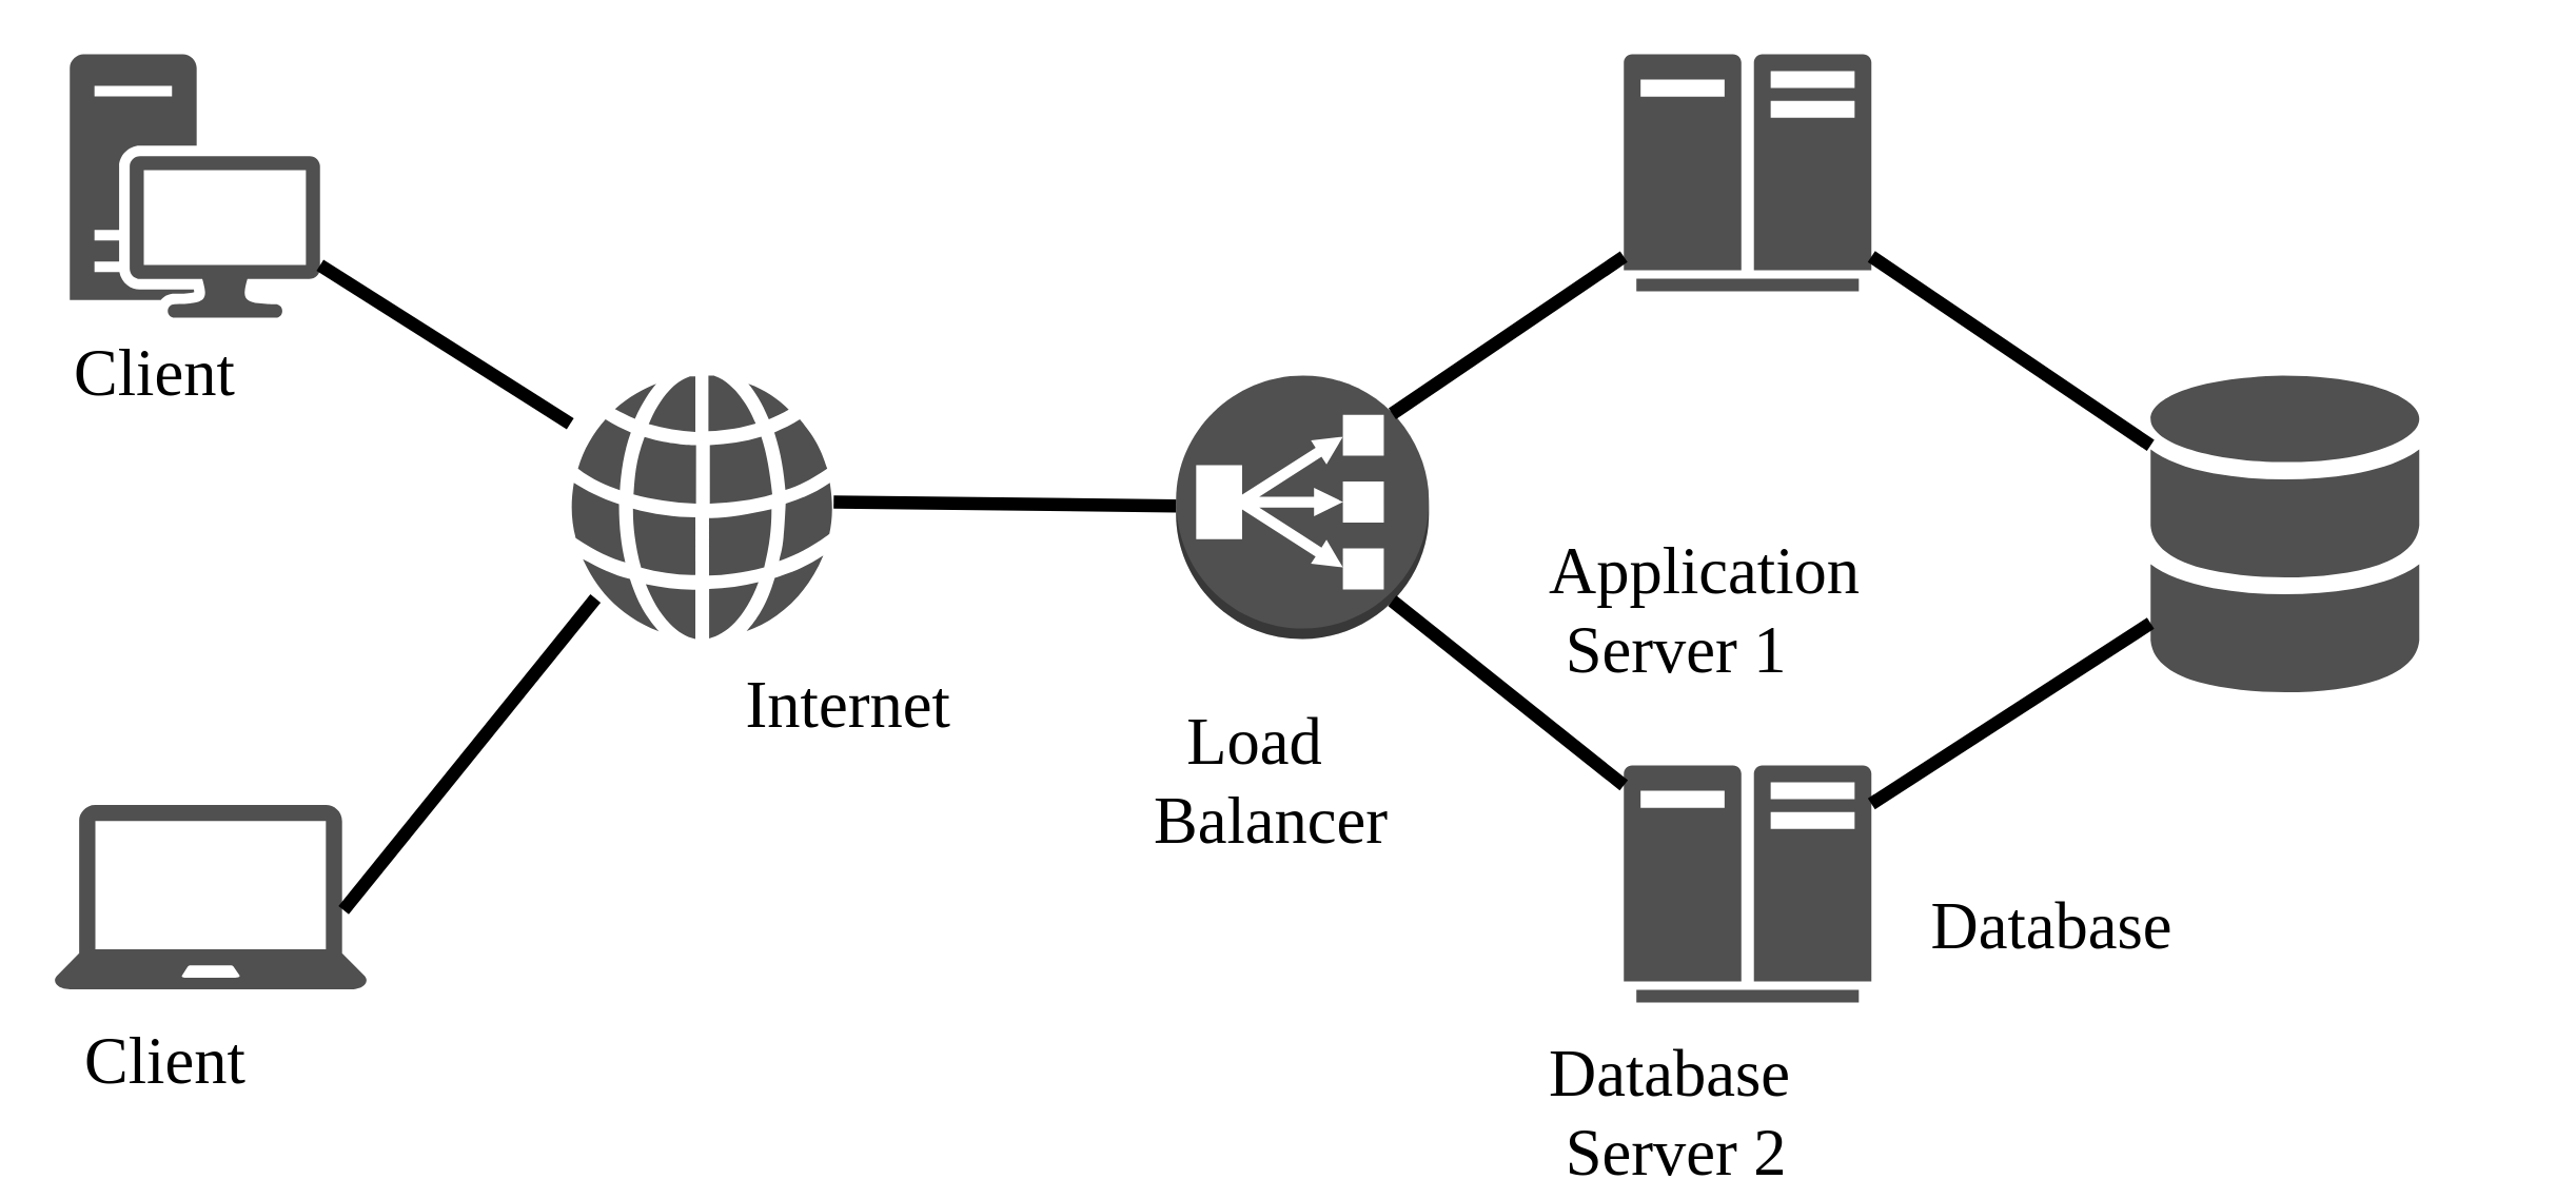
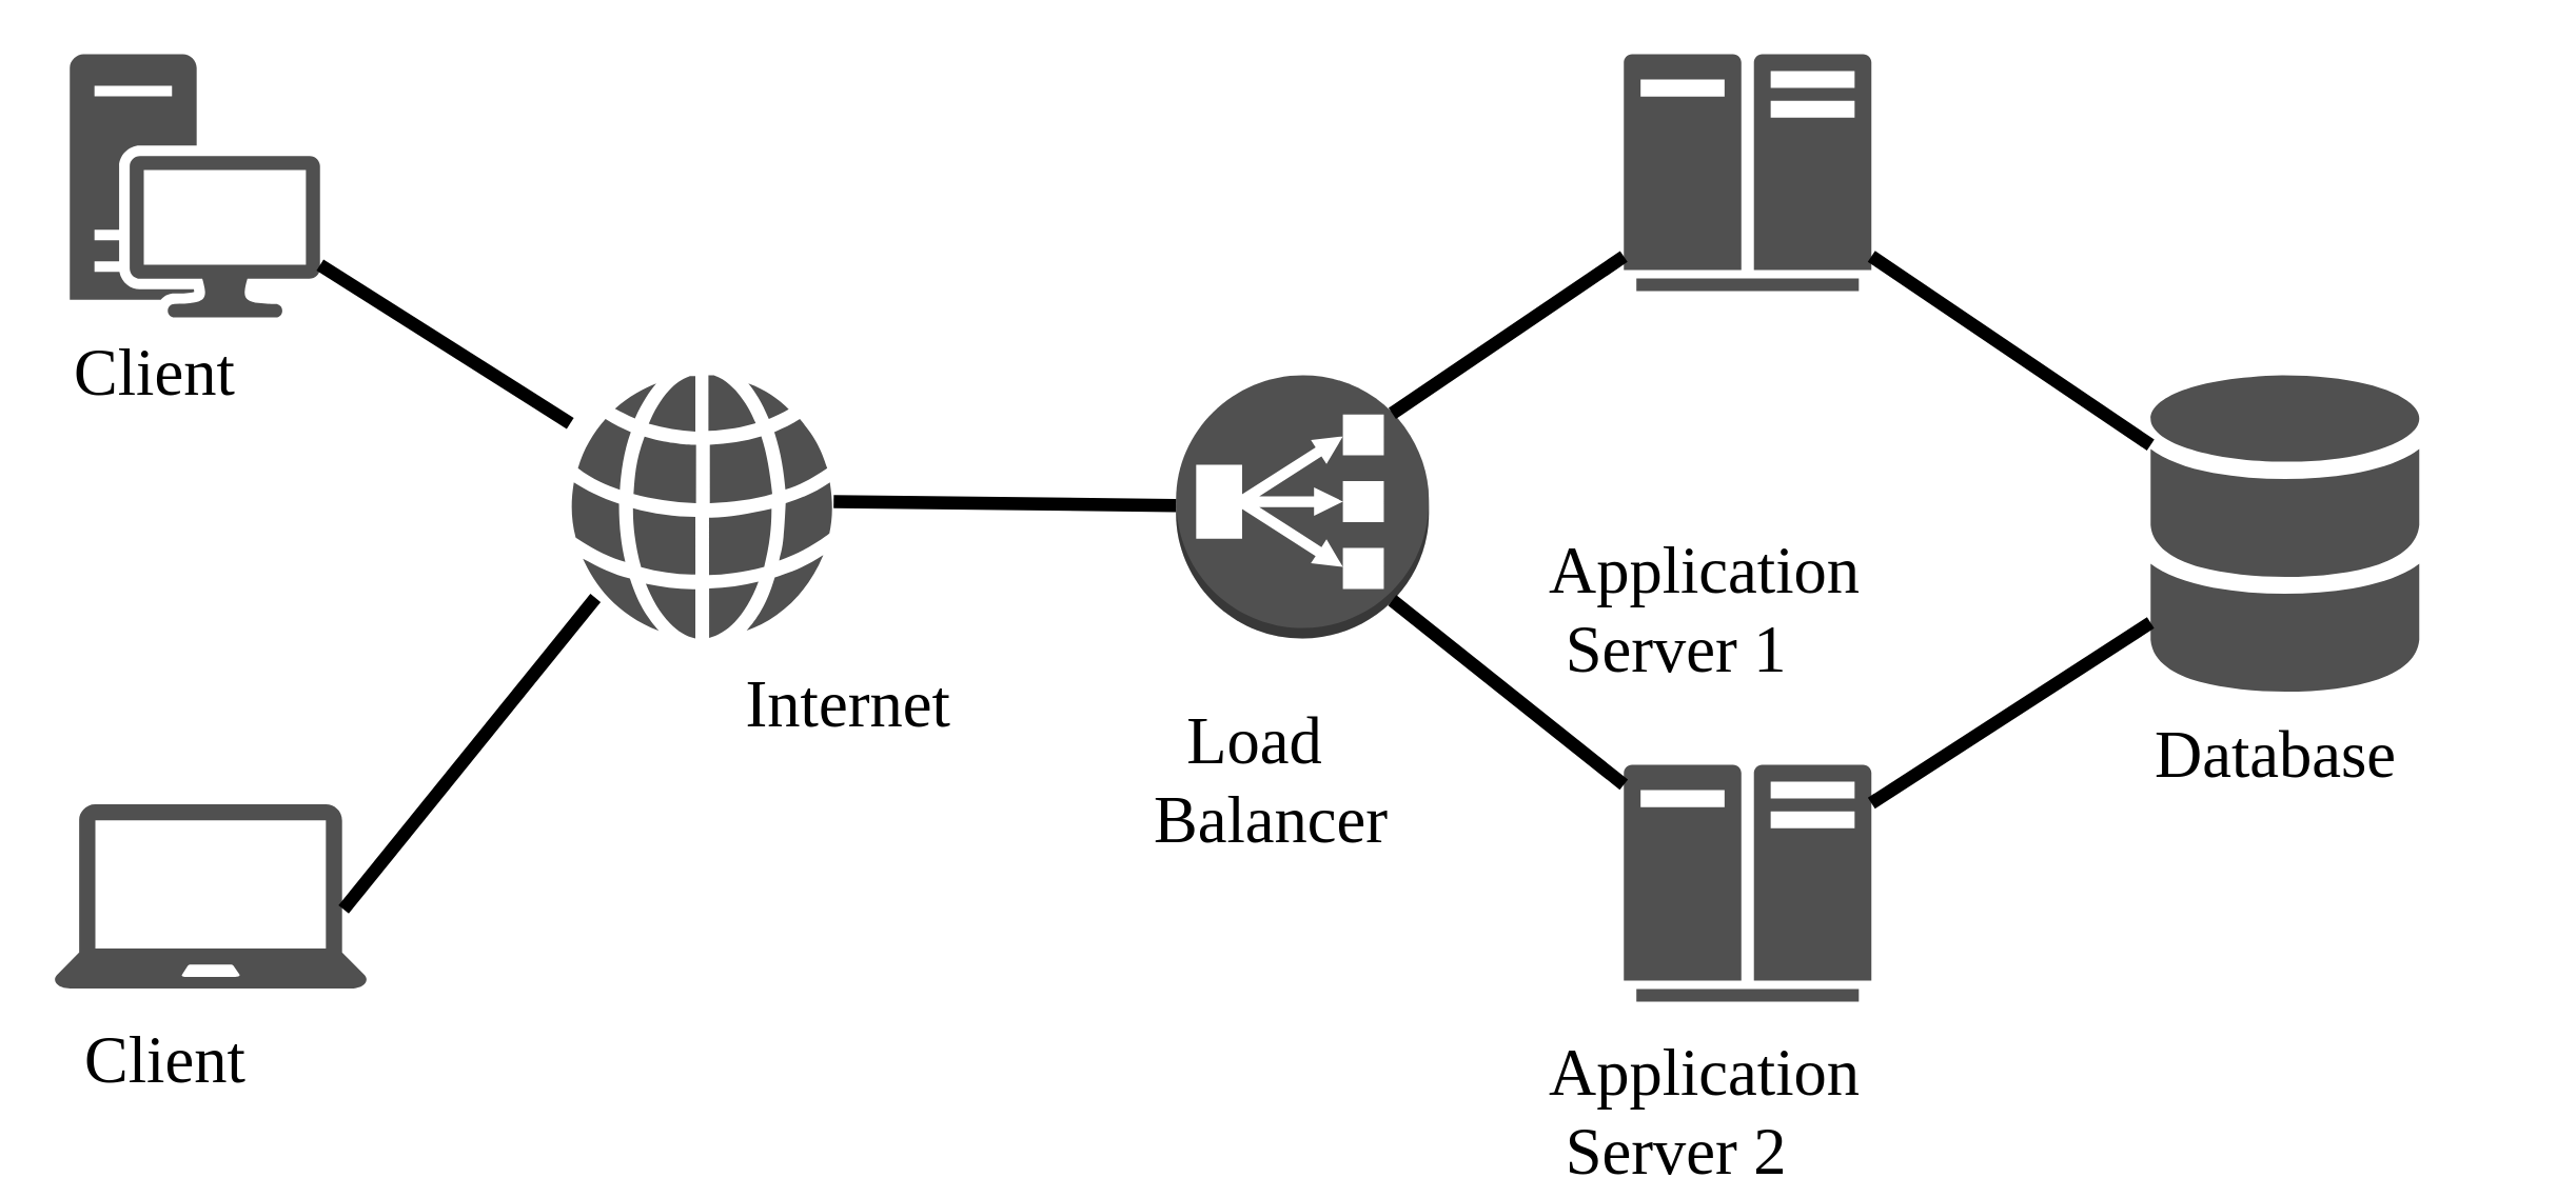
- <mxCell id="22" value="&lt;font face=&quot;Lucida Console&quot; style=&quot;font-size: 25px&quot;&gt;Database&lt;/font&gt;" style="text;html=1;resizable=0;points=[];autosize=1;align=left;verticalAlign=top;spacingTop=-4;" vertex="1" parent="1"><mxGeometry x="731" y="334" width="140" height="20" as="geometry" /></mxCell>
+ <mxCell id="22" value="&lt;font face=&quot;Lucida Console&quot; style=&quot;font-size: 25px&quot;&gt;Database&lt;/font&gt;" style="text;html=1;resizable=0;points=[];autosize=1;align=left;verticalAlign=top;spacingTop=-4;" vertex="1" parent="1"><mxGeometry x="816" y="269" width="140" height="20" as="geometry" /></mxCell>
- <mxCell id="21" value="&lt;font face=&quot;Lucida Console&quot; style=&quot;font-size: 25px&quot;&gt;Database&lt;br&gt;&amp;nbsp;Server 2&lt;br&gt;&lt;/font&gt;" style="text;html=1;resizable=0;points=[];autosize=1;align=left;verticalAlign=top;spacingTop=-4;" vertex="1" parent="1"><mxGeometry x="586" y="390" width="180" height="30" as="geometry" /></mxCell>
+ <mxCell id="21" value="&lt;font face=&quot;Lucida Console&quot; style=&quot;font-size: 25px&quot;&gt;Application&lt;br&gt;&amp;nbsp;Server 2&lt;br&gt;&lt;/font&gt;" style="text;html=1;resizable=0;points=[];autosize=1;align=left;verticalAlign=top;spacingTop=-4;" vertex="1" parent="1"><mxGeometry x="586" y="390" width="180" height="30" as="geometry" /></mxCell>
